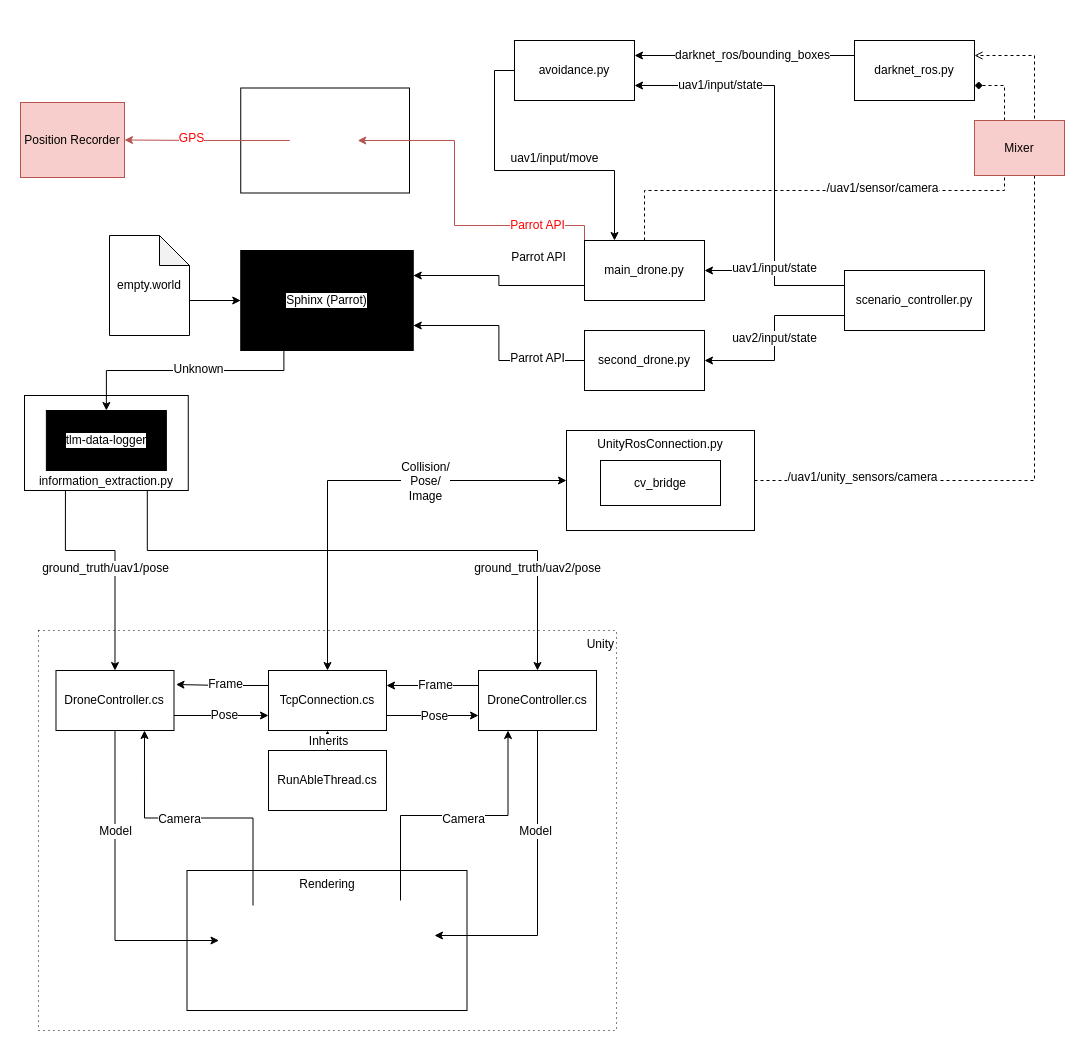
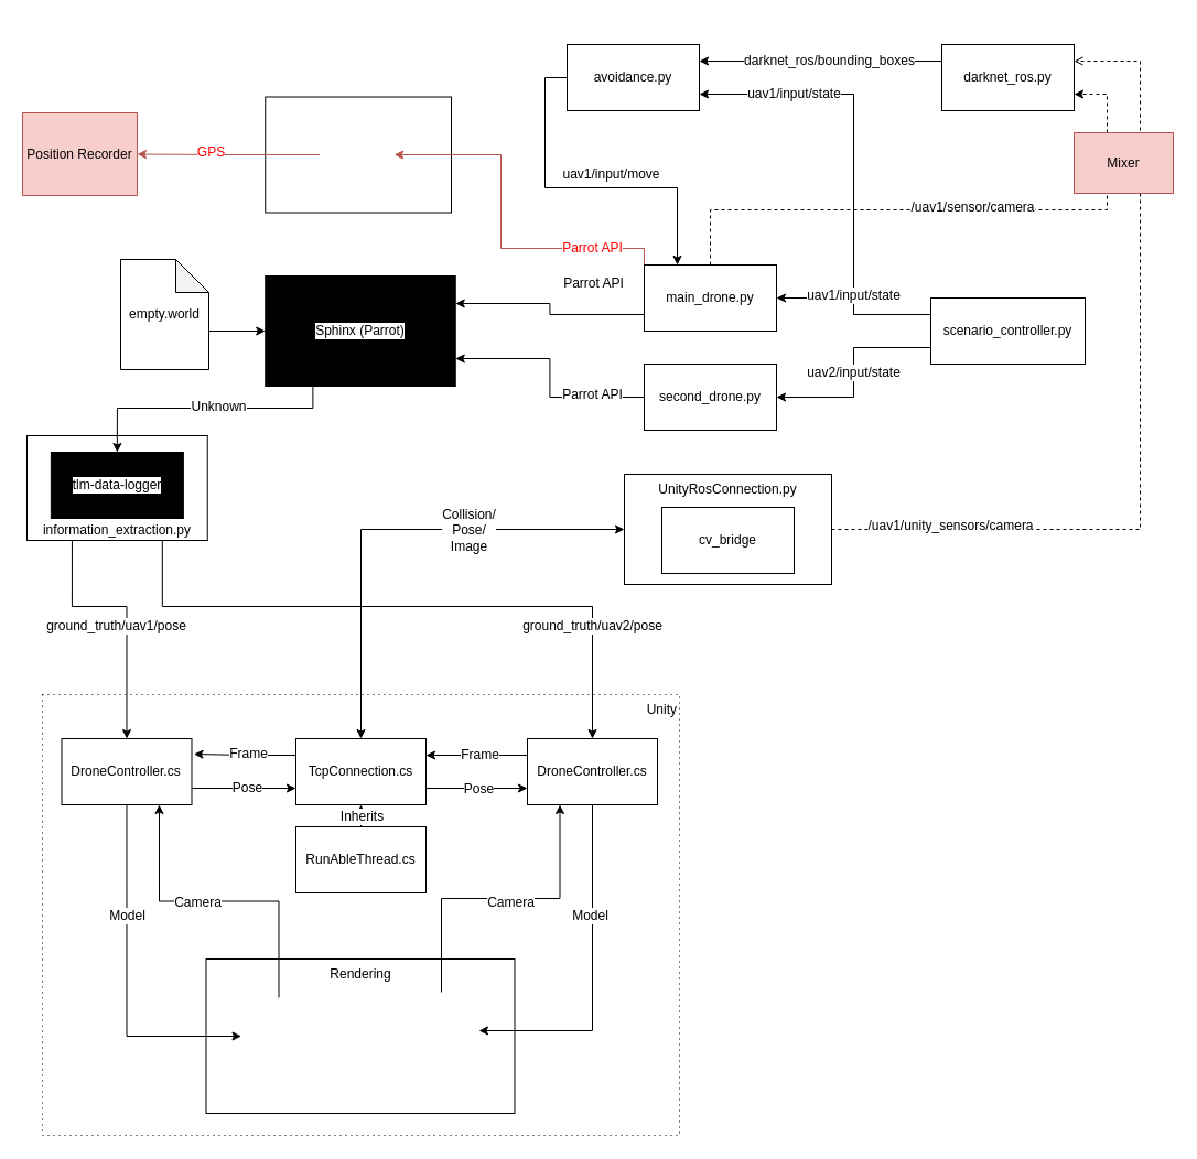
- <mxCell id="12" style="edgeStyle=orthogonalEdgeStyle;rounded=0;orthogonalLoop=1;jettySize=auto;html=1;exitX=0.5;exitY=0;exitDx=0;exitDy=0;startArrow=none;startFill=0;endArrow=diamond;endFill=1;entryX=1;entryY=0.75;entryDx=0;entryDy=0;dashed=1;fontSize=12;" edge="1" parent="1" source="15" target="25"><mxGeometry relative="1" as="geometry"><mxPoint x="984" y="170" as="targetPoint" /><Array as="points"><mxPoint x="644" y="190" /><mxPoint x="1004" y="190" /><mxPoint x="1004" y="85" /></Array></mxGeometry></mxCell>
+ <mxCell id="12" style="edgeStyle=orthogonalEdgeStyle;rounded=0;orthogonalLoop=1;jettySize=auto;html=1;exitX=0.5;exitY=0;exitDx=0;exitDy=0;startArrow=none;startFill=0;endArrow=classic;endFill=1;entryX=1;entryY=0.75;entryDx=0;entryDy=0;dashed=1;fontSize=12;" edge="1" parent="1" source="15" target="25"><mxGeometry relative="1" as="geometry"><mxPoint x="984" y="170" as="targetPoint" /><Array as="points"><mxPoint x="644" y="190" /><mxPoint x="1004" y="190" /><mxPoint x="1004" y="85" /></Array></mxGeometry></mxCell>
- <mxCell id="27" value="cv_bridge" style="rounded=0;whiteSpace=wrap;html=1;fontSize=12;" parent="1" vertex="1"><mxGeometry x="600" y="460" width="120" height="45" as="geometry" /></mxCell>
+ <mxCell id="27" value="cv_bridge" style="rounded=0;whiteSpace=wrap;html=1;fontSize=12;" parent="1" vertex="1"><mxGeometry x="600" y="460" width="120" height="60" as="geometry" /></mxCell>
